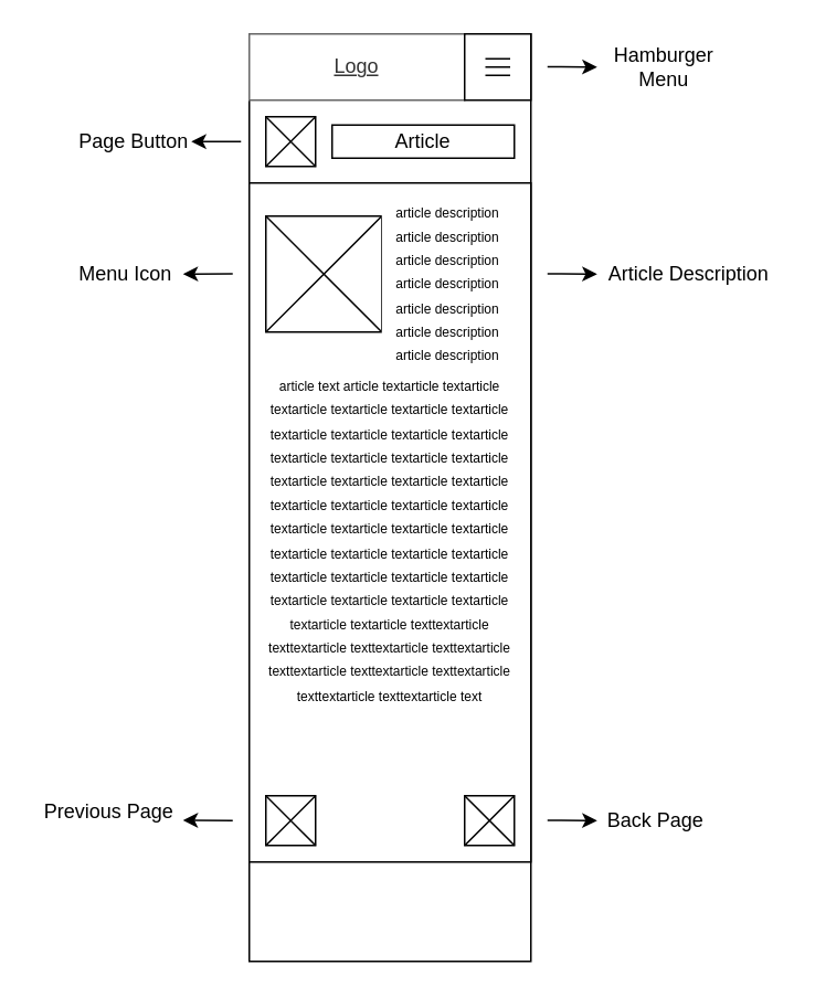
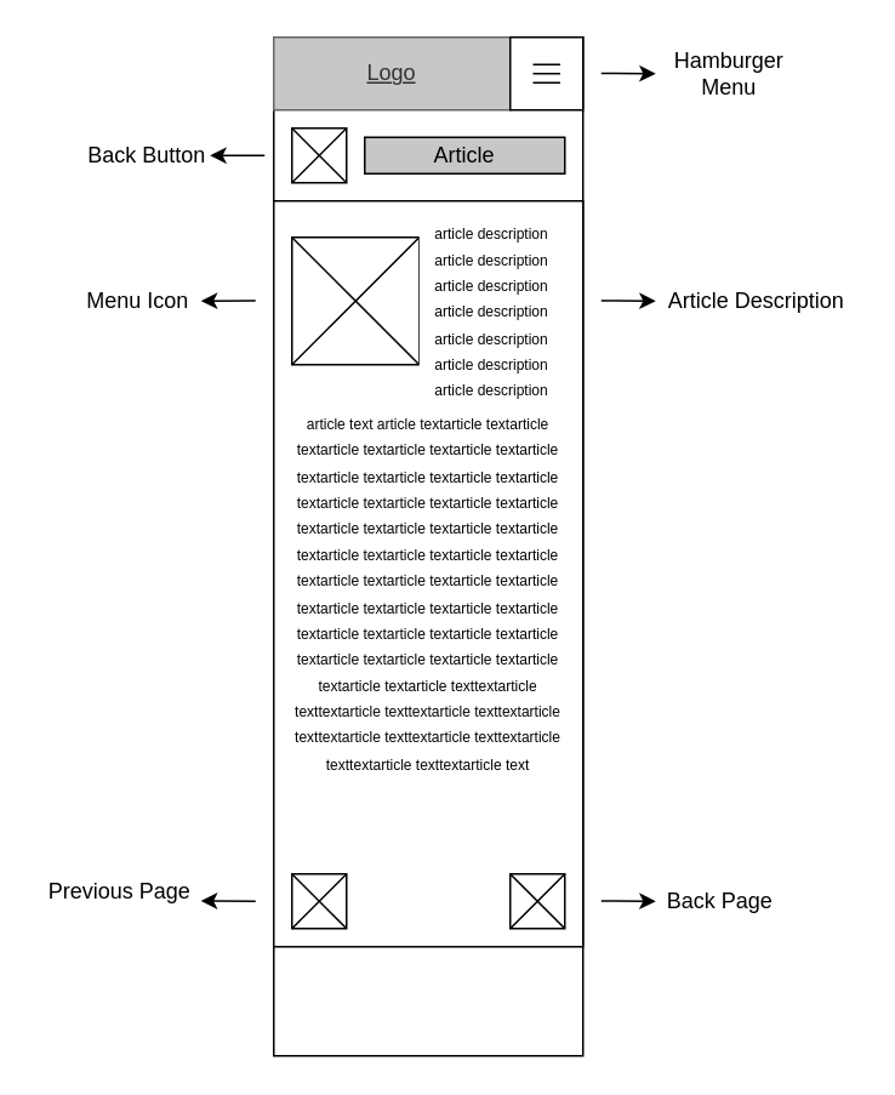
- <mxCell id="31" value="&lt;u&gt;Logo&lt;/u&gt;" style="rounded=0;whiteSpace=wrap;html=1;fillColor=#ffffff;strokeColor=#666666;fontColor=#333333;" vertex="1" parent="1"><mxGeometry x="150" y="20" width="130" height="40" as="geometry" /></mxCell>
+ <mxCell id="31" value="&lt;u&gt;Logo&lt;/u&gt;" style="rounded=0;whiteSpace=wrap;html=1;fillColor=#C7C7C7;strokeColor=#666666;fontColor=#333333;" vertex="1" parent="1"><mxGeometry x="150" y="20" width="130" height="40" as="geometry" /></mxCell>
- <mxCell id="17" value="Page Button" style="text;html=1;align=center;verticalAlign=middle;resizable=0;points=[];autosize=1;strokeColor=none;fillColor=none;" vertex="1" parent="1"><mxGeometry x="40" y="75" width="80" height="20" as="geometry" /></mxCell>
+ <mxCell id="17" value="Back Button" style="text;html=1;align=center;verticalAlign=middle;resizable=0;points=[];autosize=1;strokeColor=none;fillColor=none;" vertex="1" parent="1"><mxGeometry x="40" y="75" width="80" height="20" as="geometry" /></mxCell>
- <mxCell id="3" value="Article" style="rounded=0;whiteSpace=wrap;html=1;" parent="1" vertex="1"><mxGeometry x="200" y="75" width="110" height="20" as="geometry" /></mxCell>
+ <mxCell id="3" value="Article" style="rounded=0;whiteSpace=wrap;html=1;fillColor=#c7c7c7;" parent="1" vertex="1"><mxGeometry x="200" y="75" width="110" height="20" as="geometry" /></mxCell>
